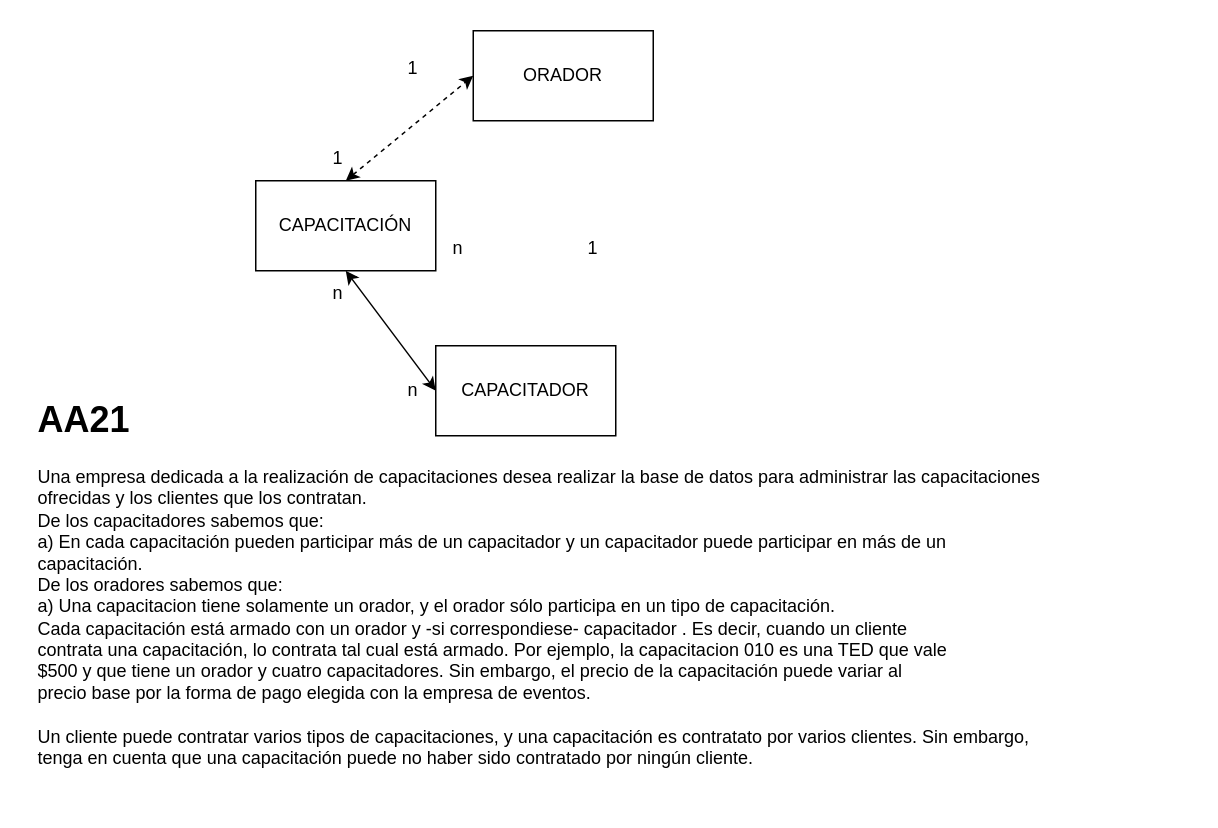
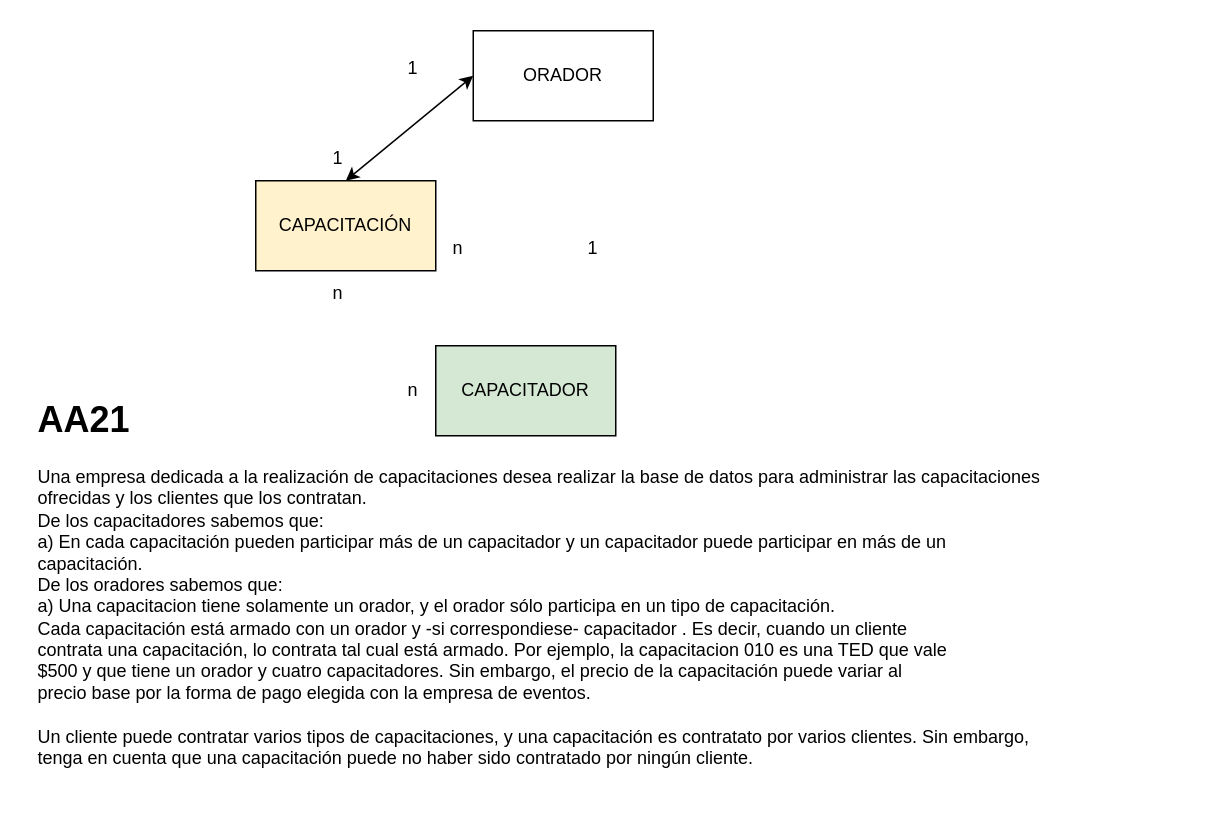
- <mxCell id="9" value="" style="endArrow=classic;startArrow=classic;html=1;rounded=0;exitX=0.5;exitY=0;exitDx=0;exitDy=0;entryX=0;entryY=0.5;entryDx=0;entryDy=0;dashed=1;" edge="1" parent="1" source="3" target="8"><mxGeometry width="50" height="50" relative="1" as="geometry"><mxPoint x="380" y="200" as="sourcePoint" /><mxPoint x="430" y="150" as="targetPoint" /></mxGeometry></mxCell>
+ <mxCell id="9" value="" style="endArrow=classic;startArrow=classic;html=1;rounded=0;exitX=0.5;exitY=0;exitDx=0;exitDy=0;entryX=0;entryY=0.5;entryDx=0;entryDy=0;" edge="1" parent="1" source="3" target="8"><mxGeometry width="50" height="50" relative="1" as="geometry"><mxPoint x="380" y="200" as="sourcePoint" /><mxPoint x="430" y="150" as="targetPoint" /></mxGeometry></mxCell>
- <mxCell id="3" value="CAPACITACIÓN" style="rounded=0;whiteSpace=wrap;html=1;" vertex="1" parent="1"><mxGeometry x="170" y="120" width="120" height="60" as="geometry" /></mxCell>
+ <mxCell id="3" value="CAPACITACIÓN" style="rounded=0;whiteSpace=wrap;html=1;fillColor=#fff2cc;" vertex="1" parent="1"><mxGeometry x="170" y="120" width="120" height="60" as="geometry" /></mxCell>
- <mxCell id="5" value="" style="endArrow=classic;startArrow=classic;html=1;rounded=0;exitX=0;exitY=0.5;exitDx=0;exitDy=0;entryX=0.5;entryY=1;entryDx=0;entryDy=0;" edge="1" parent="1" source="4" target="3"><mxGeometry width="50" height="50" relative="1" as="geometry"><mxPoint x="380" y="200" as="sourcePoint" /><mxPoint x="430" y="150" as="targetPoint" /></mxGeometry></mxCell>
- <mxCell id="4" value="CAPACITADOR" style="rounded=0;whiteSpace=wrap;html=1;" vertex="1" parent="1"><mxGeometry x="290" y="230" width="120" height="60" as="geometry" /></mxCell>
+ <mxCell id="4" value="CAPACITADOR" style="rounded=0;whiteSpace=wrap;html=1;fillColor=#d5e8d4;" vertex="1" parent="1"><mxGeometry x="290" y="230" width="120" height="60" as="geometry" /></mxCell>
